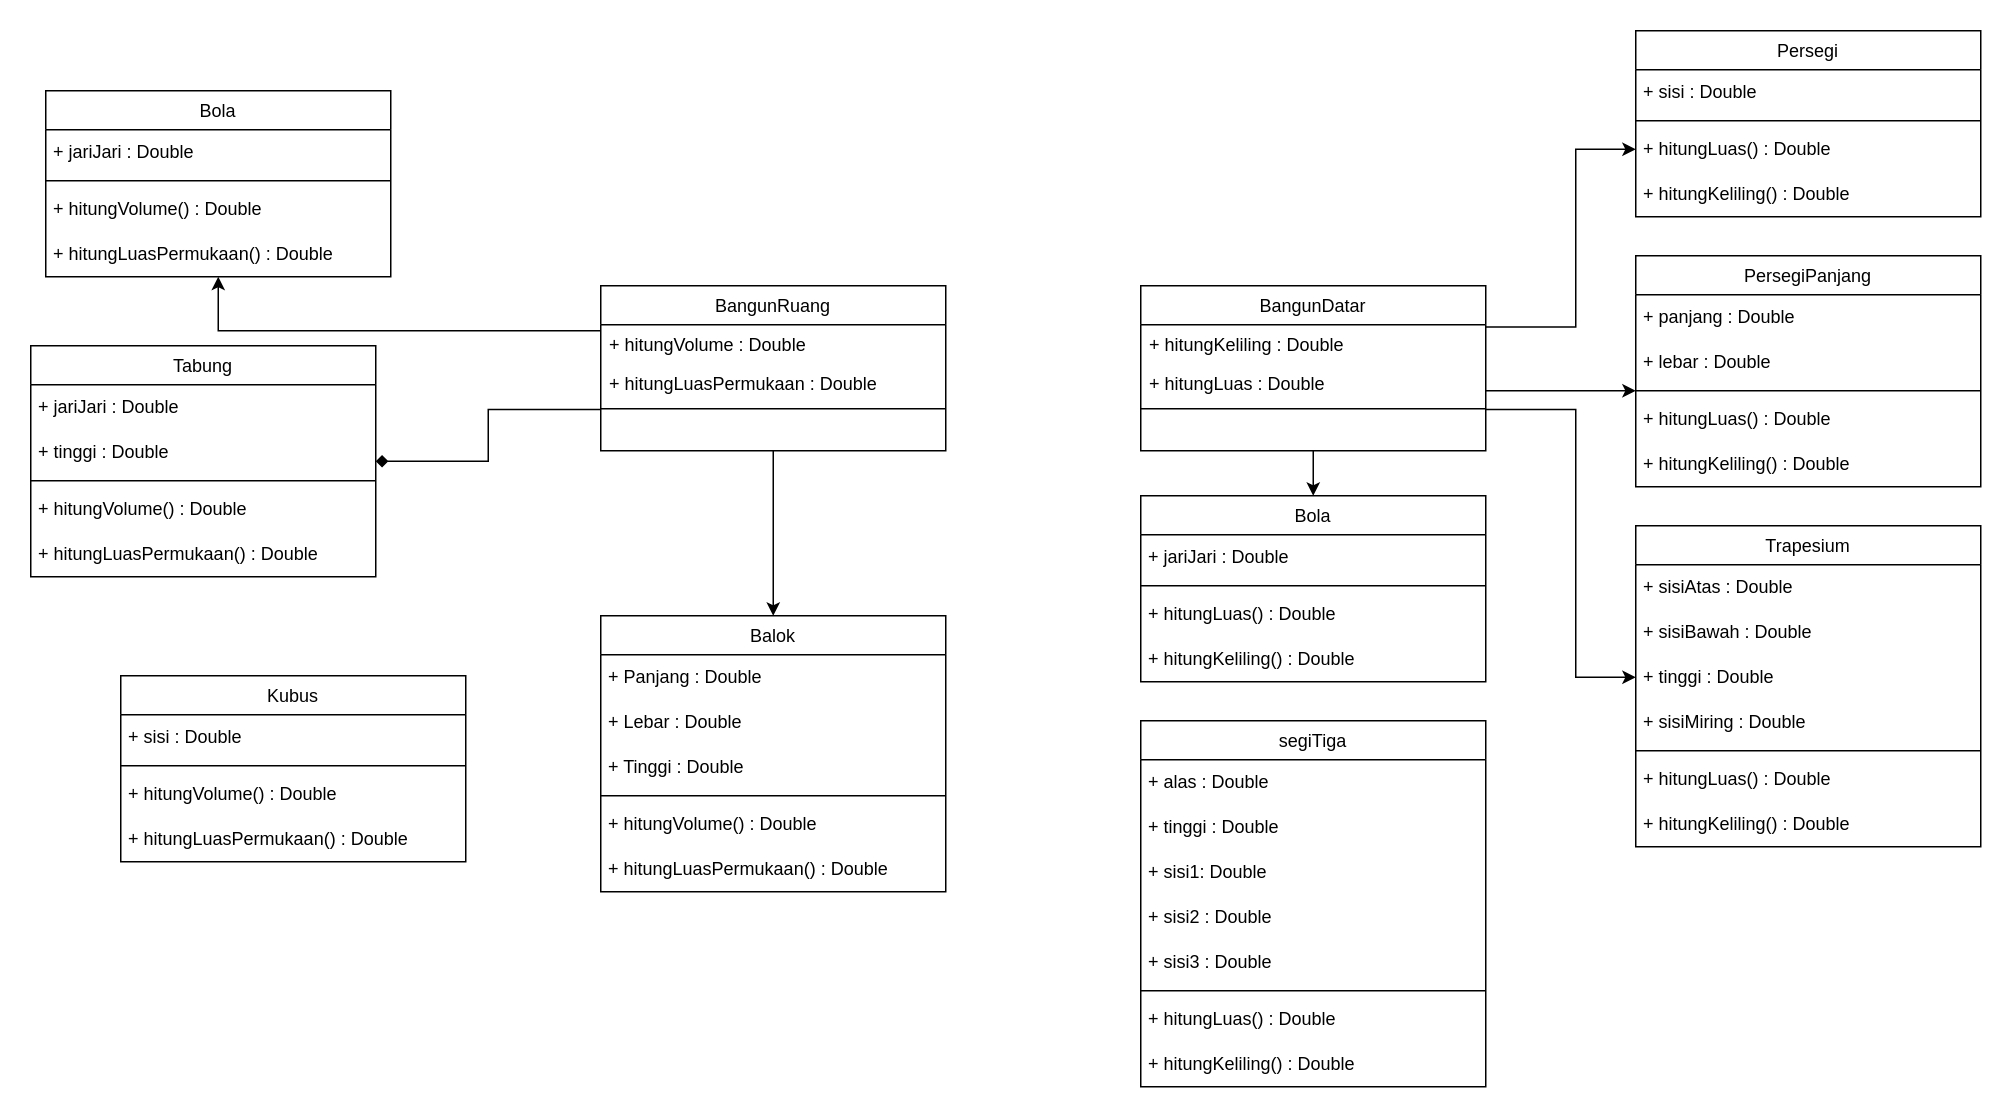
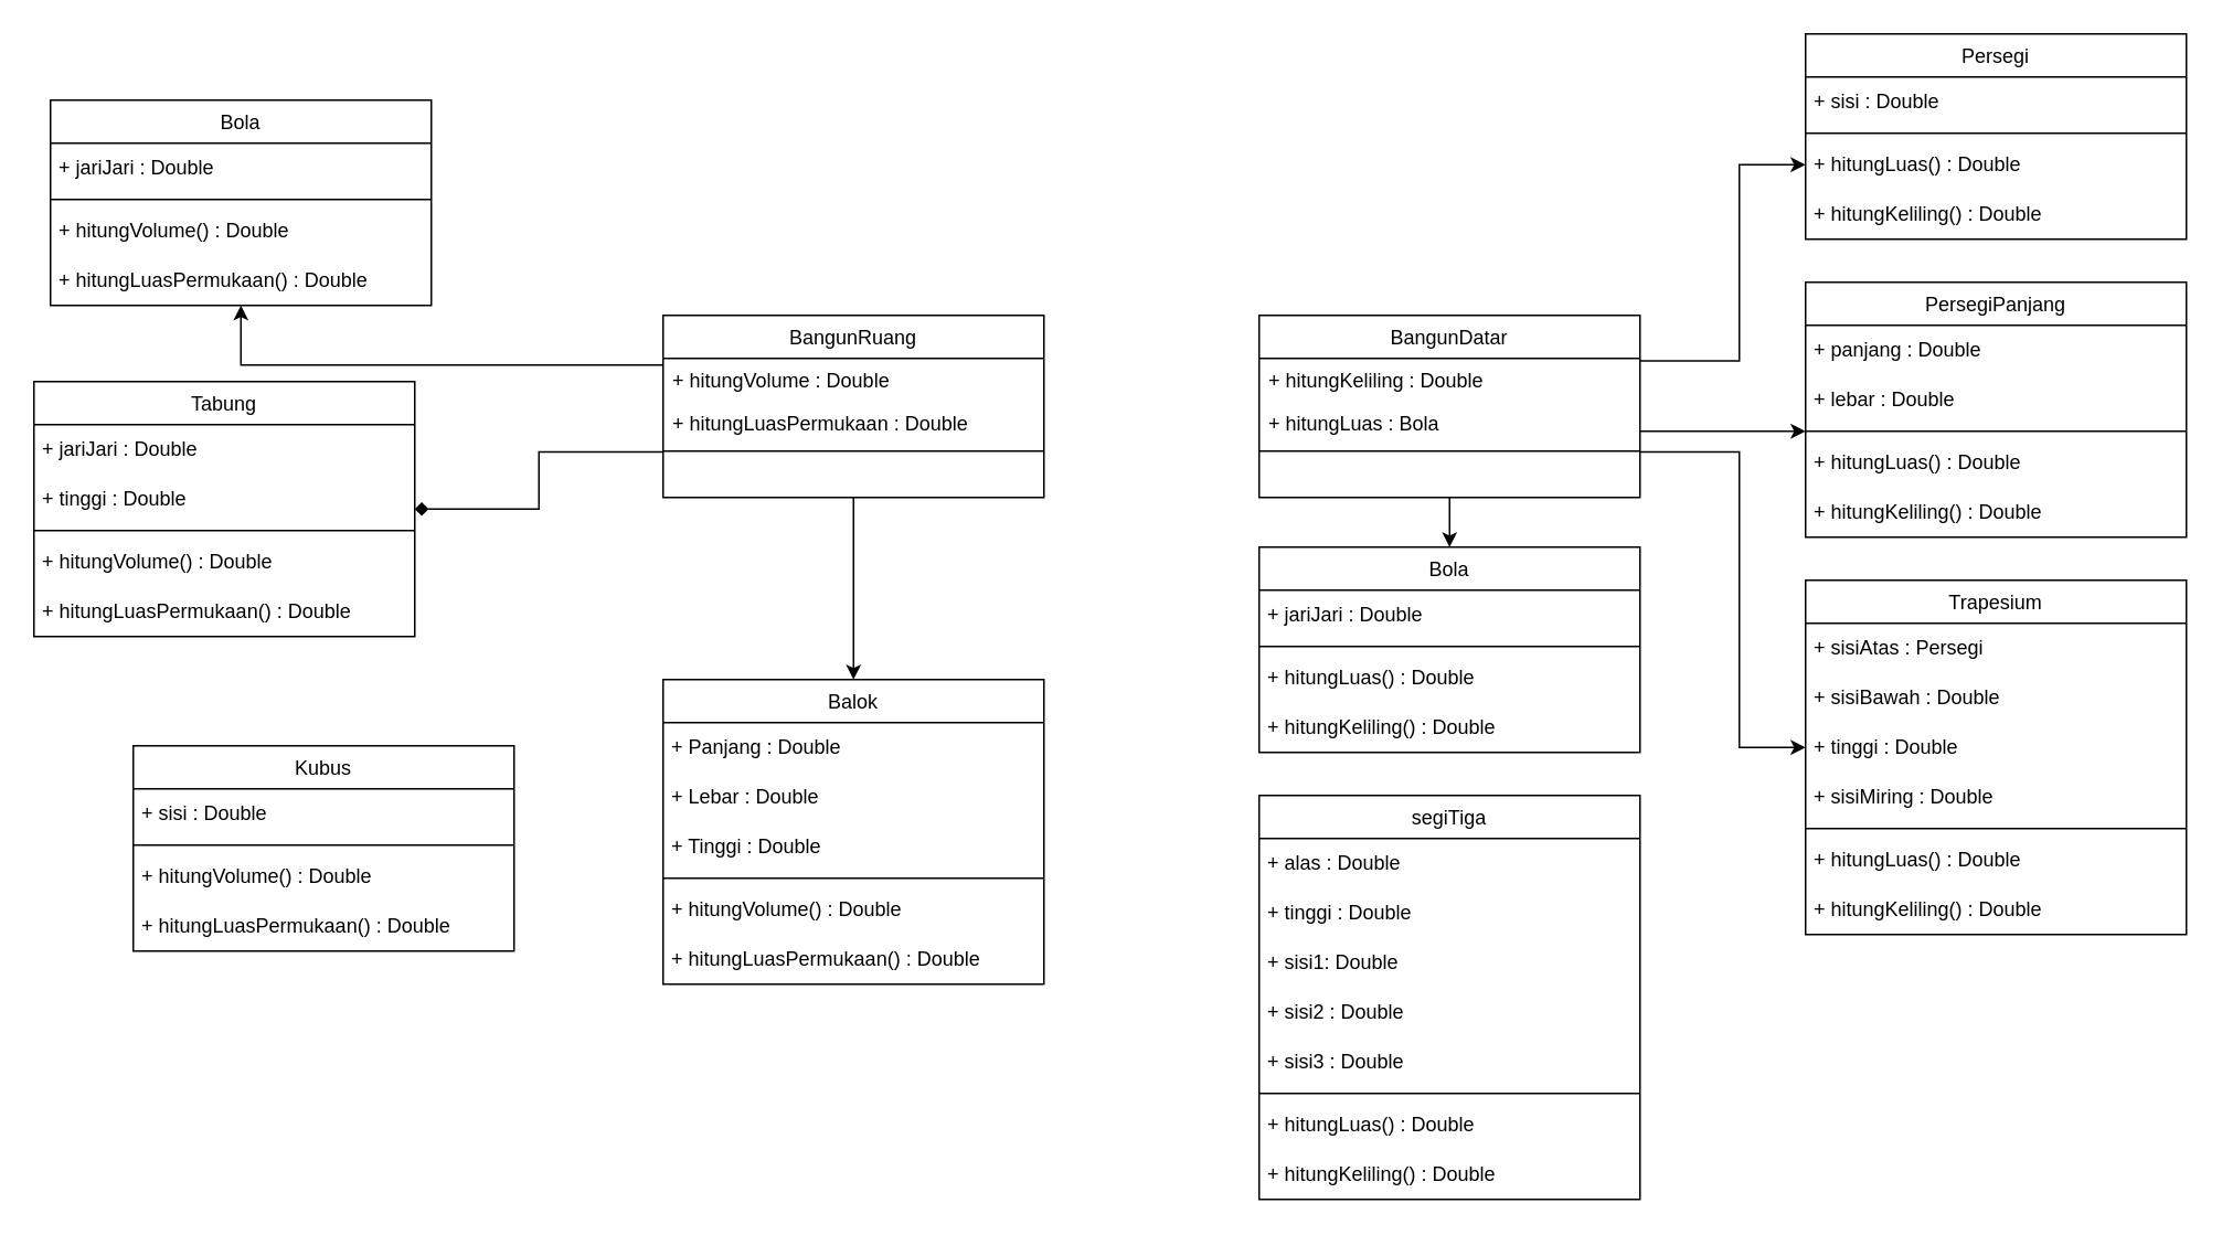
- <mxCell id="9" value="+ hitungLuas : Double" style="text;align=left;verticalAlign=top;spacingLeft=4;spacingRight=4;overflow=hidden;rotatable=0;points=[[0,0.5],[1,0.5]];portConstraint=eastwest;" parent="7" vertex="1"><mxGeometry y="52" width="230" height="26" as="geometry" /></mxCell>
+ <mxCell id="9" value="+ hitungLuas : Bola" style="text;align=left;verticalAlign=top;spacingLeft=4;spacingRight=4;overflow=hidden;rotatable=0;points=[[0,0.5],[1,0.5]];portConstraint=eastwest;" parent="7" vertex="1"><mxGeometry y="52" width="230" height="26" as="geometry" /></mxCell>
- <mxCell id="62" value="&amp;nbsp;+ sisiAtas : Double" style="text;html=1;align=left;verticalAlign=middle;resizable=0;points=[];autosize=1;strokeColor=none;fillColor=none;" parent="61" vertex="1"><mxGeometry y="26" width="230" height="30" as="geometry" /></mxCell>
+ <mxCell id="62" value="&amp;nbsp;+ sisiAtas : Persegi" style="text;html=1;align=left;verticalAlign=middle;resizable=0;points=[];autosize=1;strokeColor=none;fillColor=none;" parent="61" vertex="1"><mxGeometry y="26" width="230" height="30" as="geometry" /></mxCell>
